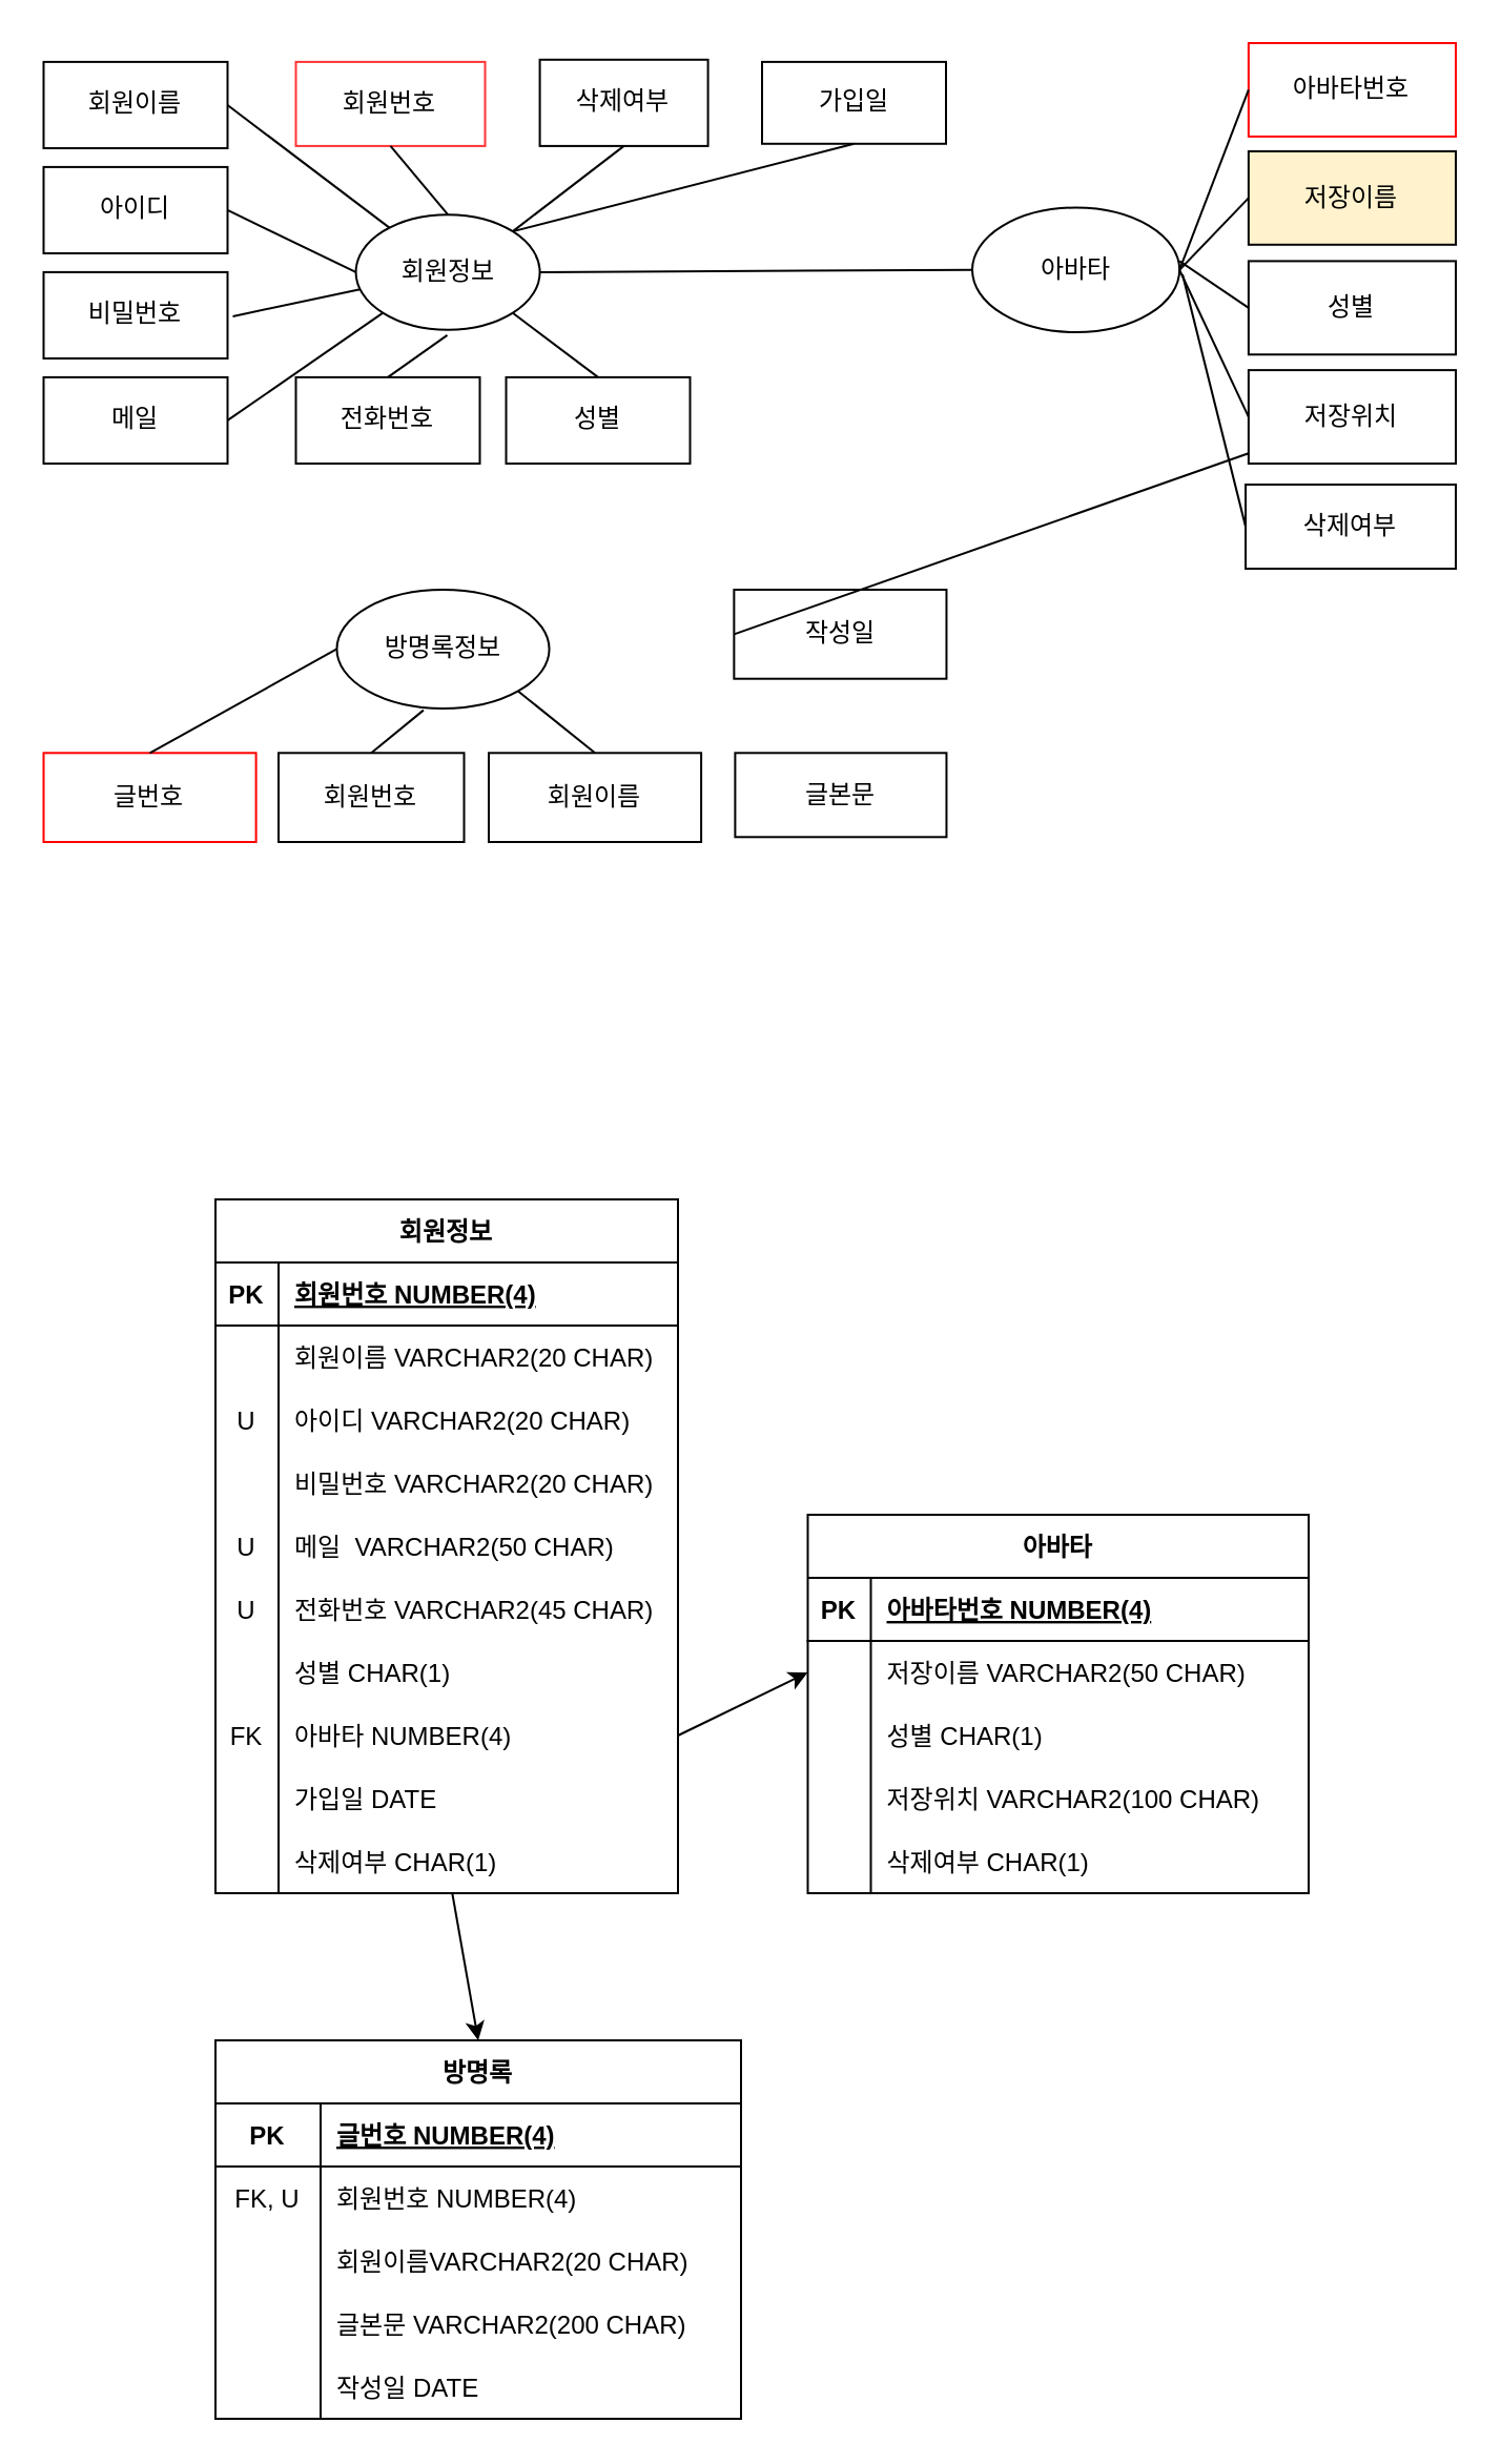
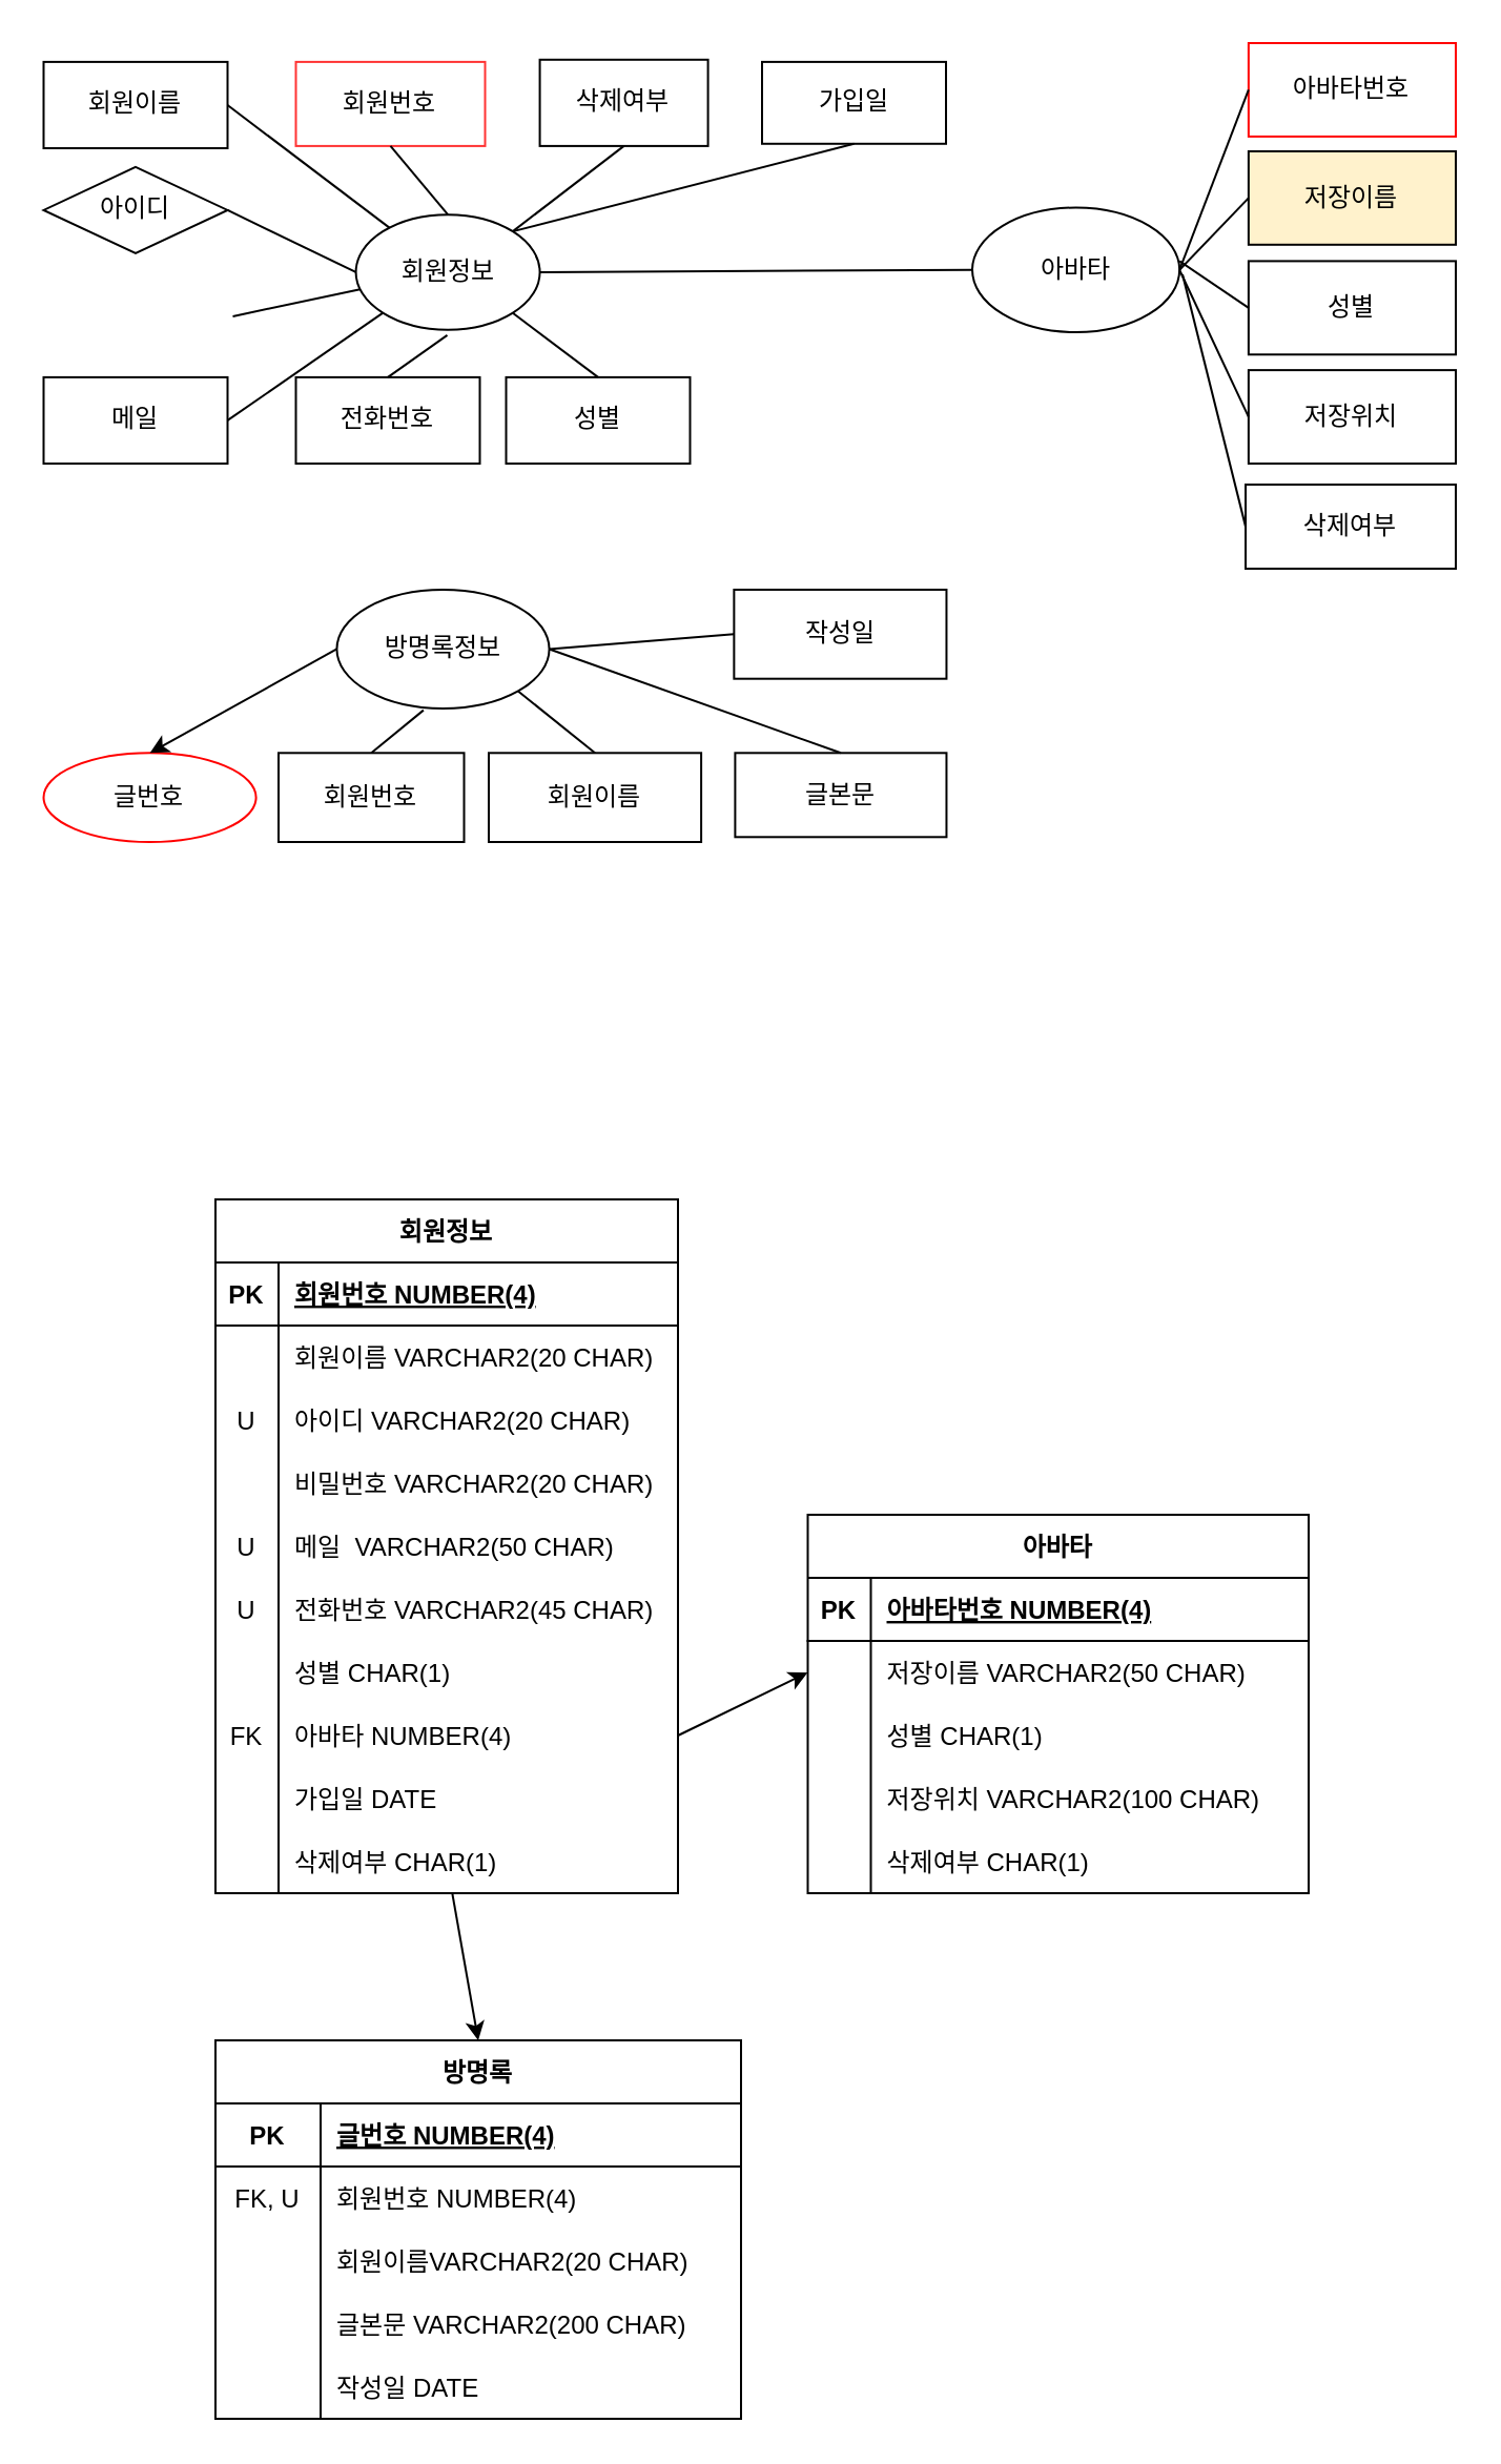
- <mxCell id="15" value="아이디" style="rounded=0;whiteSpace=wrap;html=1;" parent="12" vertex="1"><mxGeometry y="50.001" width="87.5" height="41.053" as="geometry" /></mxCell>
+ <mxCell id="15" value="아이디" style="rhombus;whiteSpace=wrap;html=1;" parent="12" vertex="1"><mxGeometry y="50.001" width="87.5" height="41.053" as="geometry" /></mxCell>
- <mxCell id="16" value="비밀번호" style="rounded=0;whiteSpace=wrap;html=1;" parent="12" vertex="1"><mxGeometry y="100.002" width="87.5" height="41.053" as="geometry" /></mxCell>
- <mxCell id="104" value="" style="endArrow=none;html=1;rounded=0;exitX=0;exitY=0.5;exitDx=0;exitDy=0;" parent="93" source="103" target="7" edge="1"><mxGeometry width="50" height="50" relative="1" as="geometry"><mxPoint x="282.803" y="56.471" as="sourcePoint" /><mxPoint x="324.908" y="21.176" as="targetPoint" /></mxGeometry></mxCell>
+ <mxCell id="104" value="" style="endArrow=none;html=1;rounded=0;exitX=0;exitY=0.5;exitDx=0;exitDy=0;entryX=1;entryY=0.5;entryDx=0;entryDy=0;" parent="93" source="103" target="98" edge="1"><mxGeometry width="50" height="50" relative="1" as="geometry"><mxPoint x="282.803" y="56.471" as="sourcePoint" /><mxPoint x="324.908" y="21.176" as="targetPoint" /></mxGeometry></mxCell>
+ <mxCell id="97" value="" style="endArrow=none;html=1;rounded=0;exitX=0.5;exitY=0;exitDx=0;exitDy=0;entryX=1;entryY=0.5;entryDx=0;entryDy=0;" parent="93" source="95" target="98" edge="1"><mxGeometry width="50" height="50" relative="1" as="geometry"><mxPoint x="282.803" y="56.471" as="sourcePoint" /><mxPoint x="324.908" y="21.176" as="targetPoint" /></mxGeometry></mxCell>
- <mxCell id="100" value="" style="endArrow=none;html=1;rounded=0;exitX=0;exitY=0.5;exitDx=0;exitDy=0;entryX=0.5;entryY=0;entryDx=0;entryDy=0;" parent="93" source="98" target="99" edge="1"><mxGeometry width="50" height="50" relative="1" as="geometry"><mxPoint x="280" y="30" as="sourcePoint" /><mxPoint x="330" y="-20" as="targetPoint" /></mxGeometry></mxCell>
+ <mxCell id="100" value="" style="endArrow=classic;html=1;rounded=0;exitX=0;exitY=0.5;exitDx=0;exitDy=0;entryX=0.5;entryY=0;entryDx=0;entryDy=0;" parent="93" source="98" target="99" edge="1"><mxGeometry width="50" height="50" relative="1" as="geometry"><mxPoint x="280" y="30" as="sourcePoint" /><mxPoint x="330" y="-20" as="targetPoint" /></mxGeometry></mxCell>
- <mxCell id="99" value="글번호" style="rounded=0;whiteSpace=wrap;html=1;strokeColor=#FF0000;" parent="93" vertex="1"><mxGeometry y="77.647" width="101.053" height="42.353" as="geometry" /></mxCell>
+ <mxCell id="99" value="글번호" style="ellipse;whiteSpace=wrap;html=1;strokeColor=#FF0000;" parent="93" vertex="1"><mxGeometry y="77.647" width="101.053" height="42.353" as="geometry" /></mxCell>
